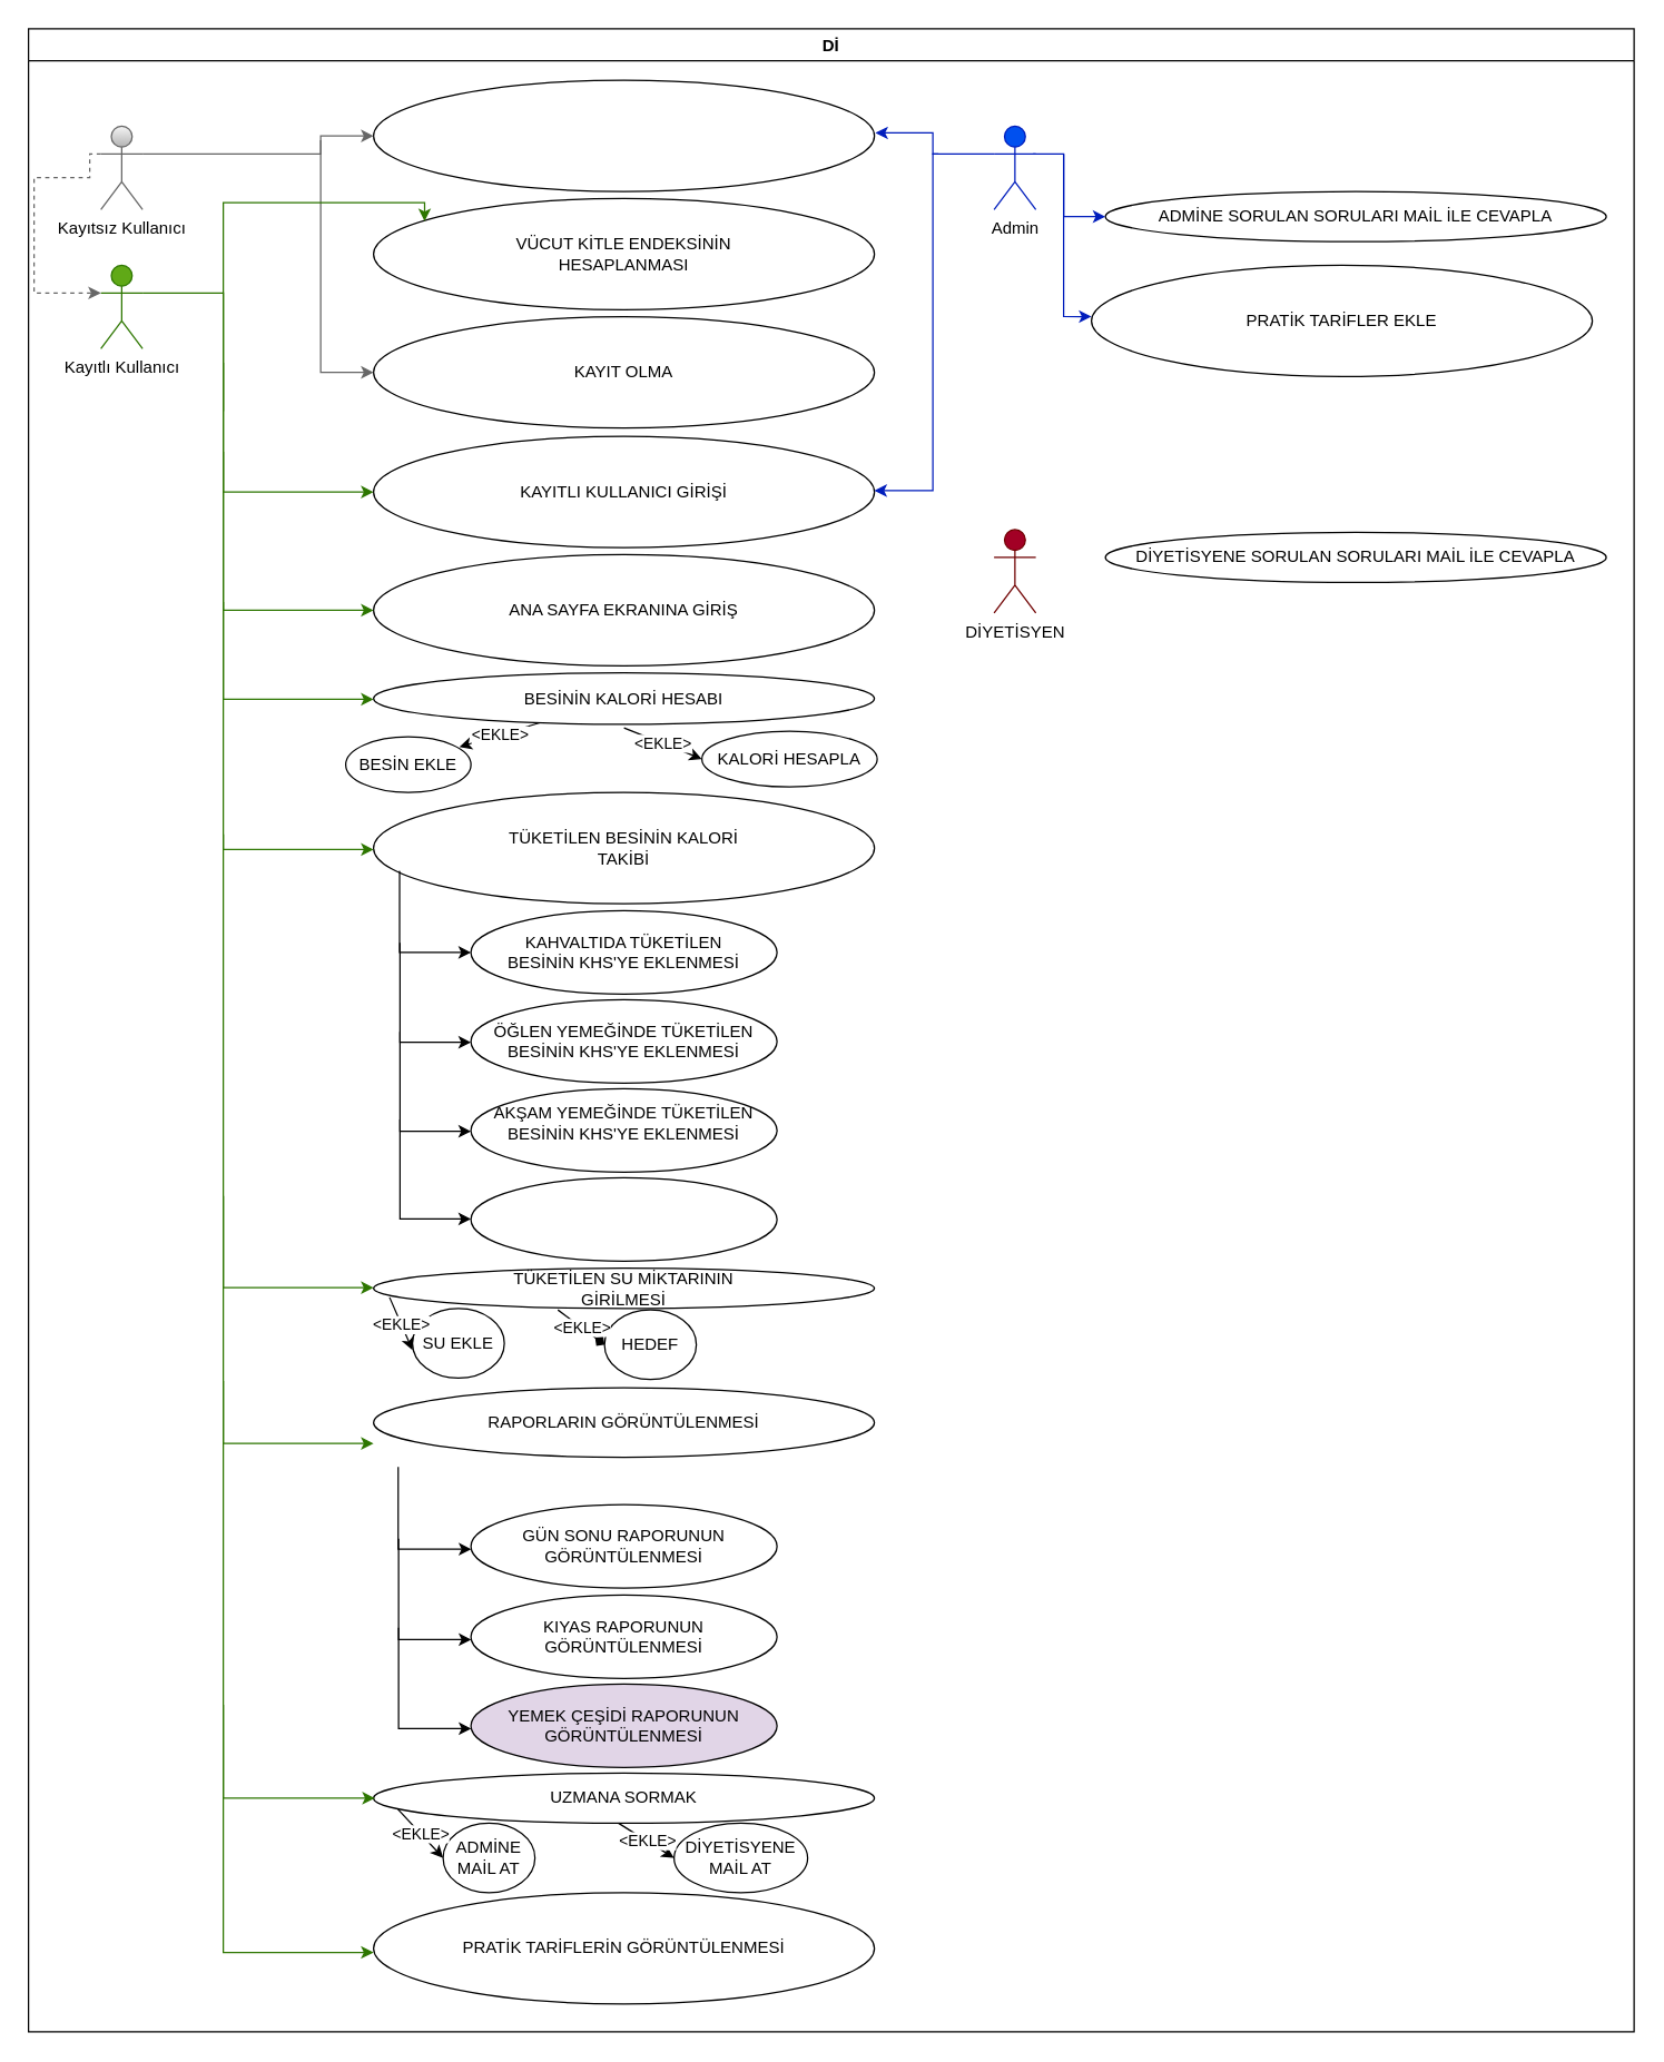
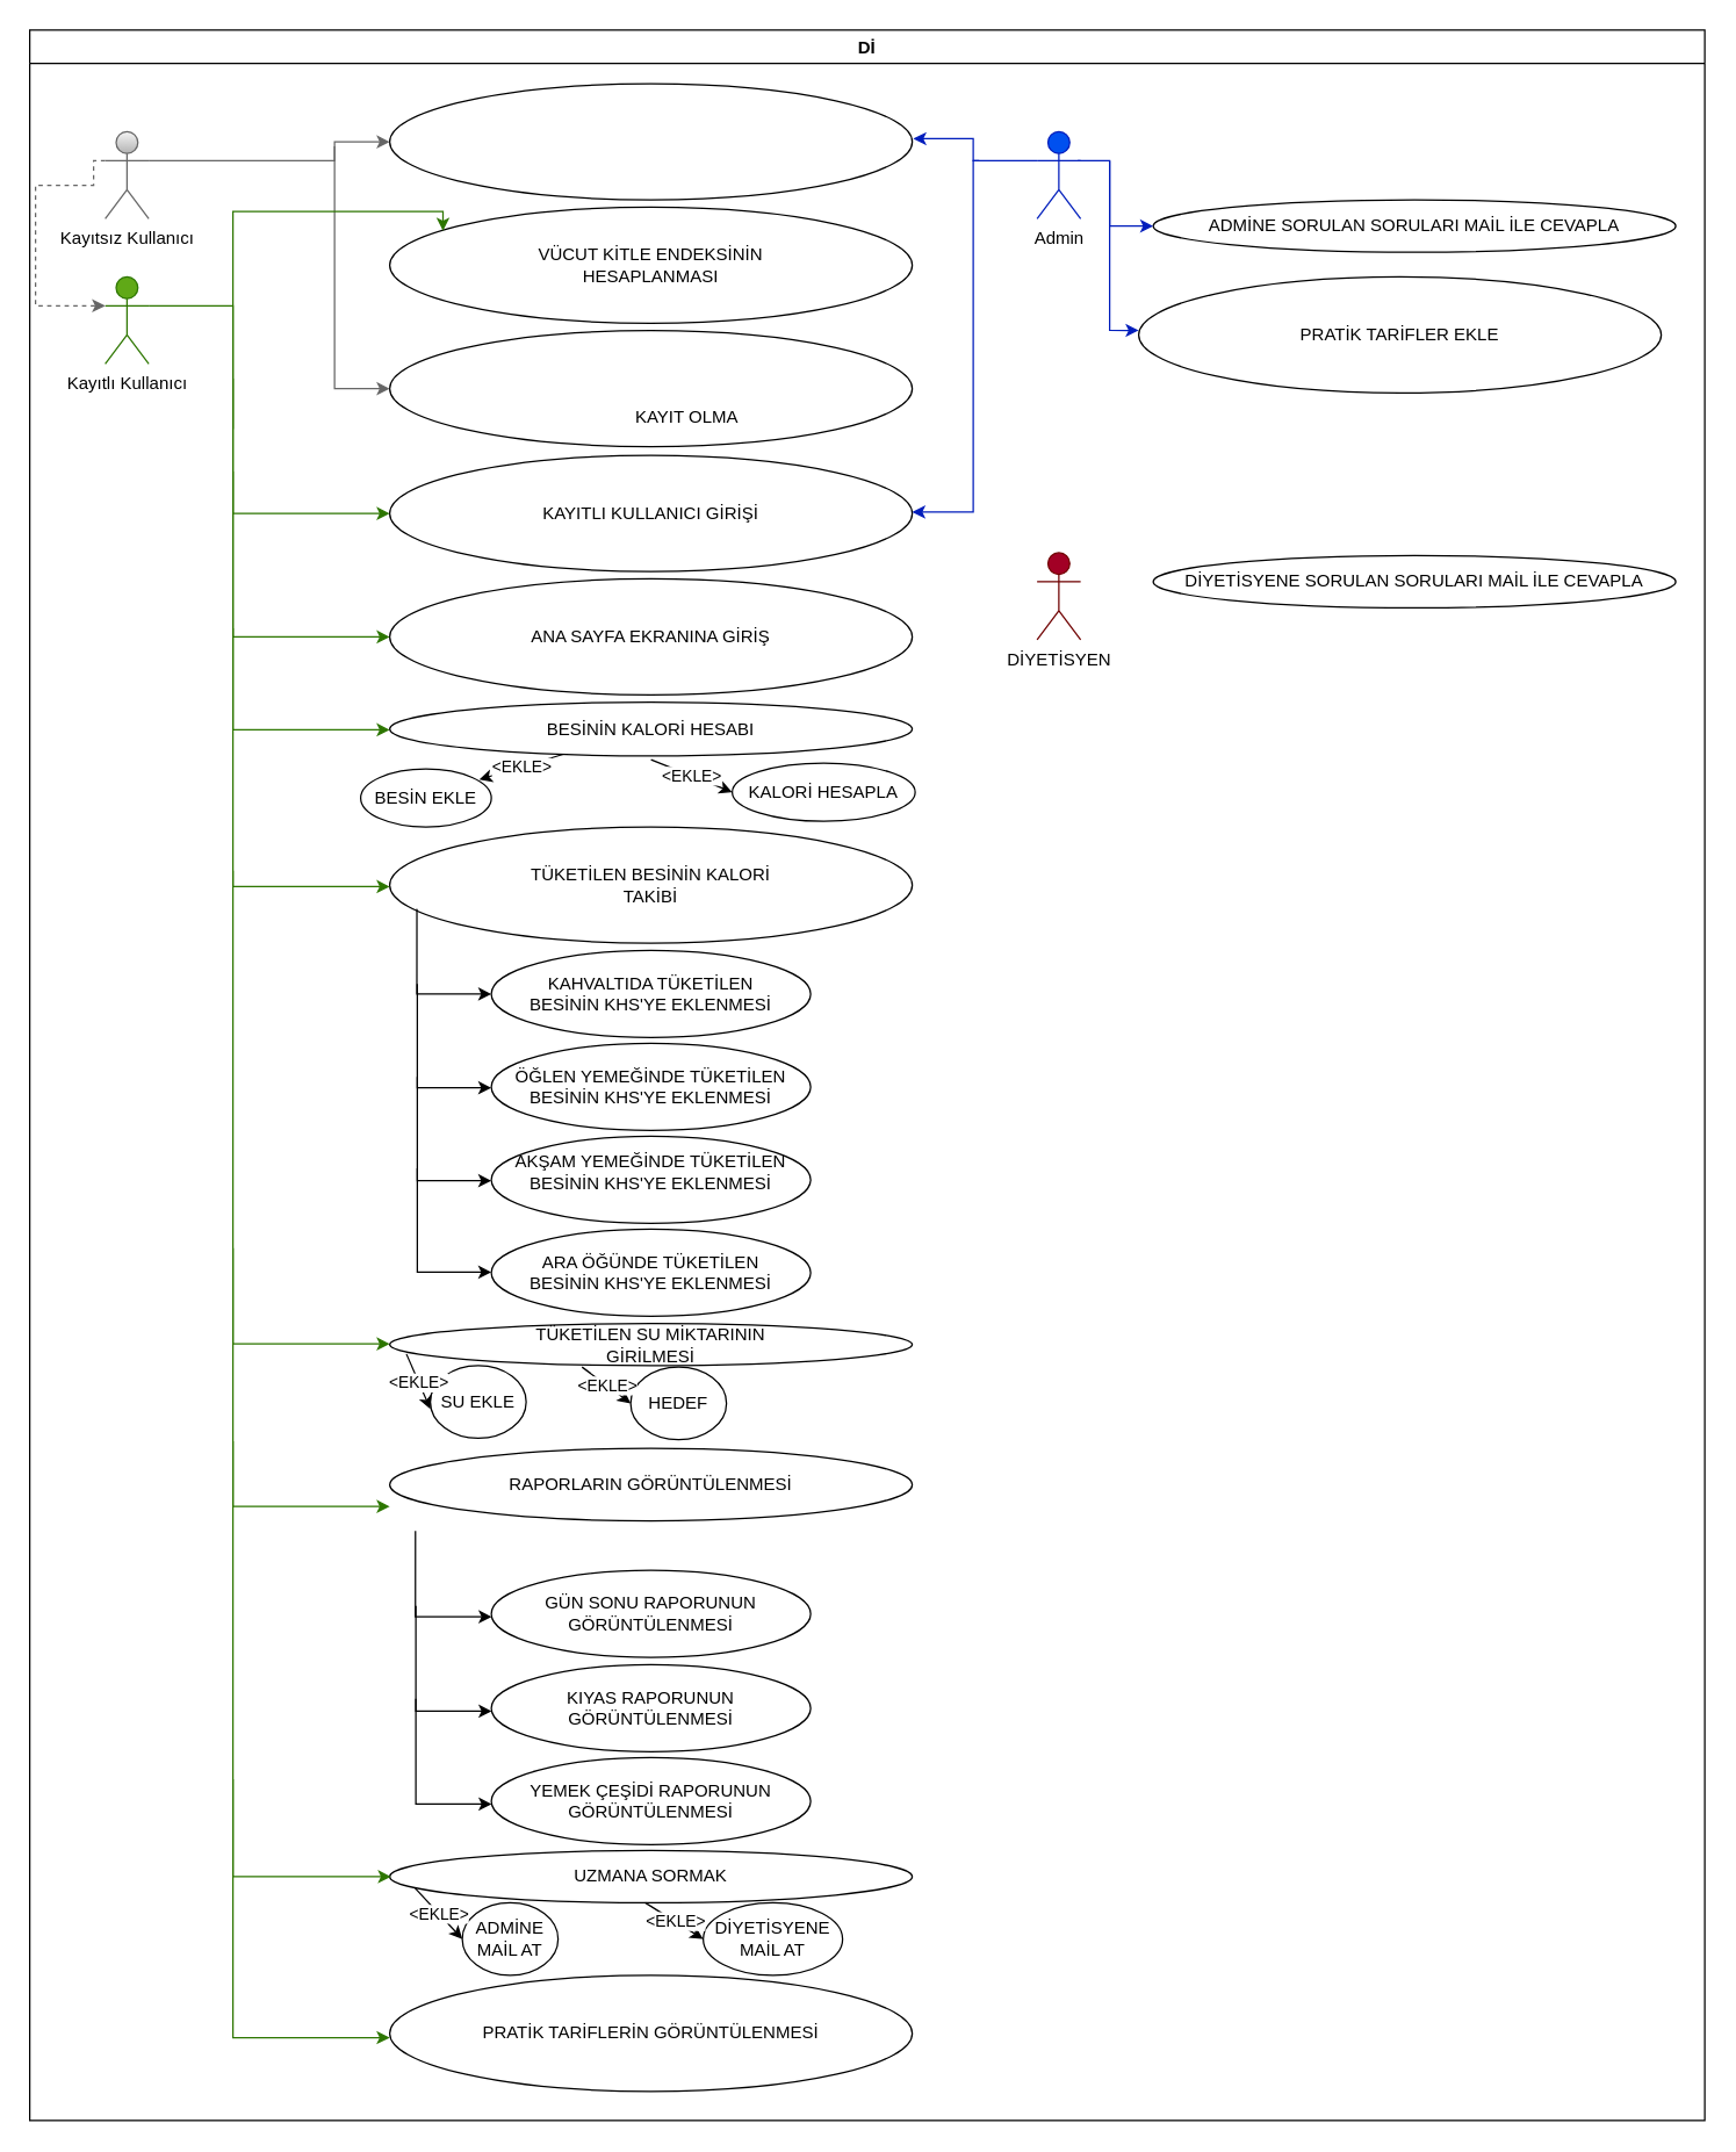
- <mxCell id="12" value="KAYIT OLMA" style="text;html=1;strokeColor=none;fillColor=none;align=center;verticalAlign=middle;whiteSpace=wrap;rounded=0;" parent="4" vertex="1"><mxGeometry x="333" y="232" width="190" height="30" as="geometry" /></mxCell>
+ <mxCell id="12" value="KAYIT OLMA" style="text;html=1;strokeColor=none;fillColor=none;align=center;verticalAlign=middle;whiteSpace=wrap;rounded=0;" parent="4" vertex="1"><mxGeometry x="358" y="252" width="190" height="30" as="geometry" /></mxCell>
+ <mxCell id="23" value="ARA ÖĞÜNDE TÜKETİLEN BESİNİN KHS'YE EKLENMESİ" style="text;html=1;strokeColor=none;fillColor=none;align=center;verticalAlign=middle;whiteSpace=wrap;rounded=0;" parent="4" vertex="1"><mxGeometry x="333" y="841" width="190" height="30" as="geometry" /></mxCell>
- <mxCell id="65" value="" style="endArrow=diamond;html=1;rounded=0;exitX=0.25;exitY=1;exitDx=0;exitDy=0;entryX=0;entryY=0.5;entryDx=0;entryDy=0;" edge="1" parent="4" source="31" target="56"><mxGeometry relative="1" as="geometry"><mxPoint x="269.52" y="921.996" as="sourcePoint" /><mxPoint x="286" y="960" as="targetPoint" /></mxGeometry></mxCell>
+ <mxCell id="65" value="" style="endArrow=classic;html=1;rounded=0;exitX=0.25;exitY=1;exitDx=0;exitDy=0;entryX=0;entryY=0.5;entryDx=0;entryDy=0;" edge="1" parent="4" source="31" target="56"><mxGeometry relative="1" as="geometry"><mxPoint x="269.52" y="921.996" as="sourcePoint" /><mxPoint x="286" y="960" as="targetPoint" /></mxGeometry></mxCell>
- <mxCell id="35" value="YEMEK ÇEŞİDİ RAPORUNUN GÖRÜNTÜLENMESİ" style="ellipse;whiteSpace=wrap;html=1;fillColor=#e1d5e7;" parent="4" vertex="1"><mxGeometry x="318" y="1190" width="220" height="60" as="geometry" /></mxCell>
+ <mxCell id="35" value="YEMEK ÇEŞİDİ RAPORUNUN GÖRÜNTÜLENMESİ" style="ellipse;whiteSpace=wrap;html=1;" parent="4" vertex="1"><mxGeometry x="318" y="1190" width="220" height="60" as="geometry" /></mxCell>
